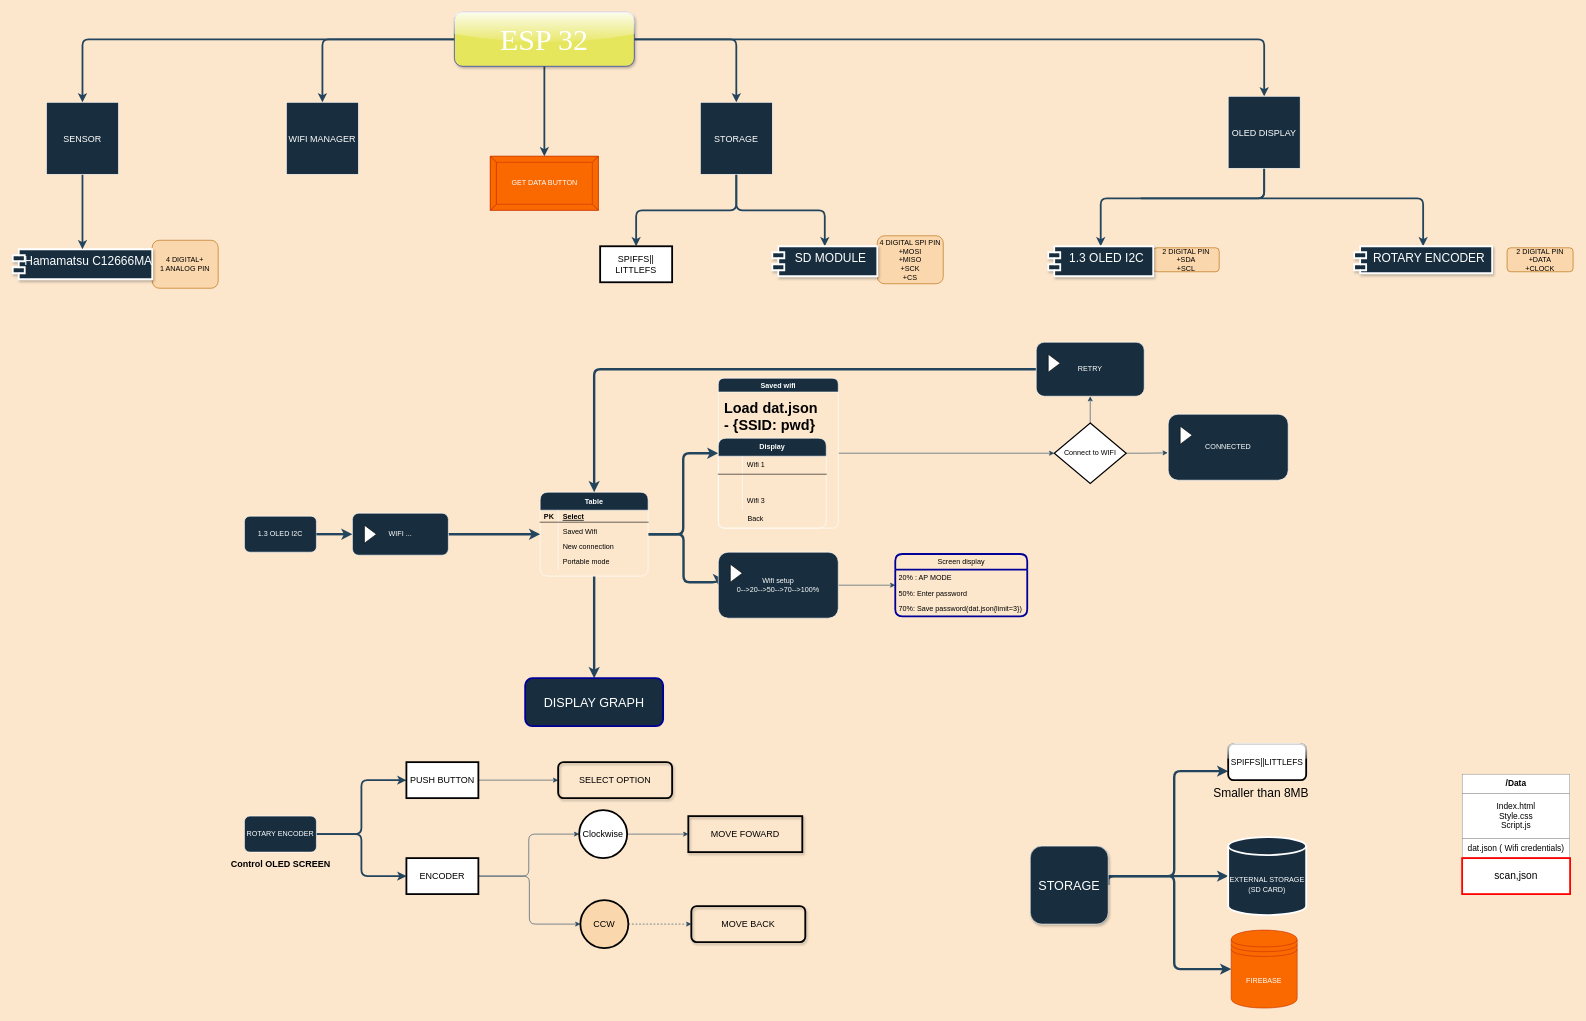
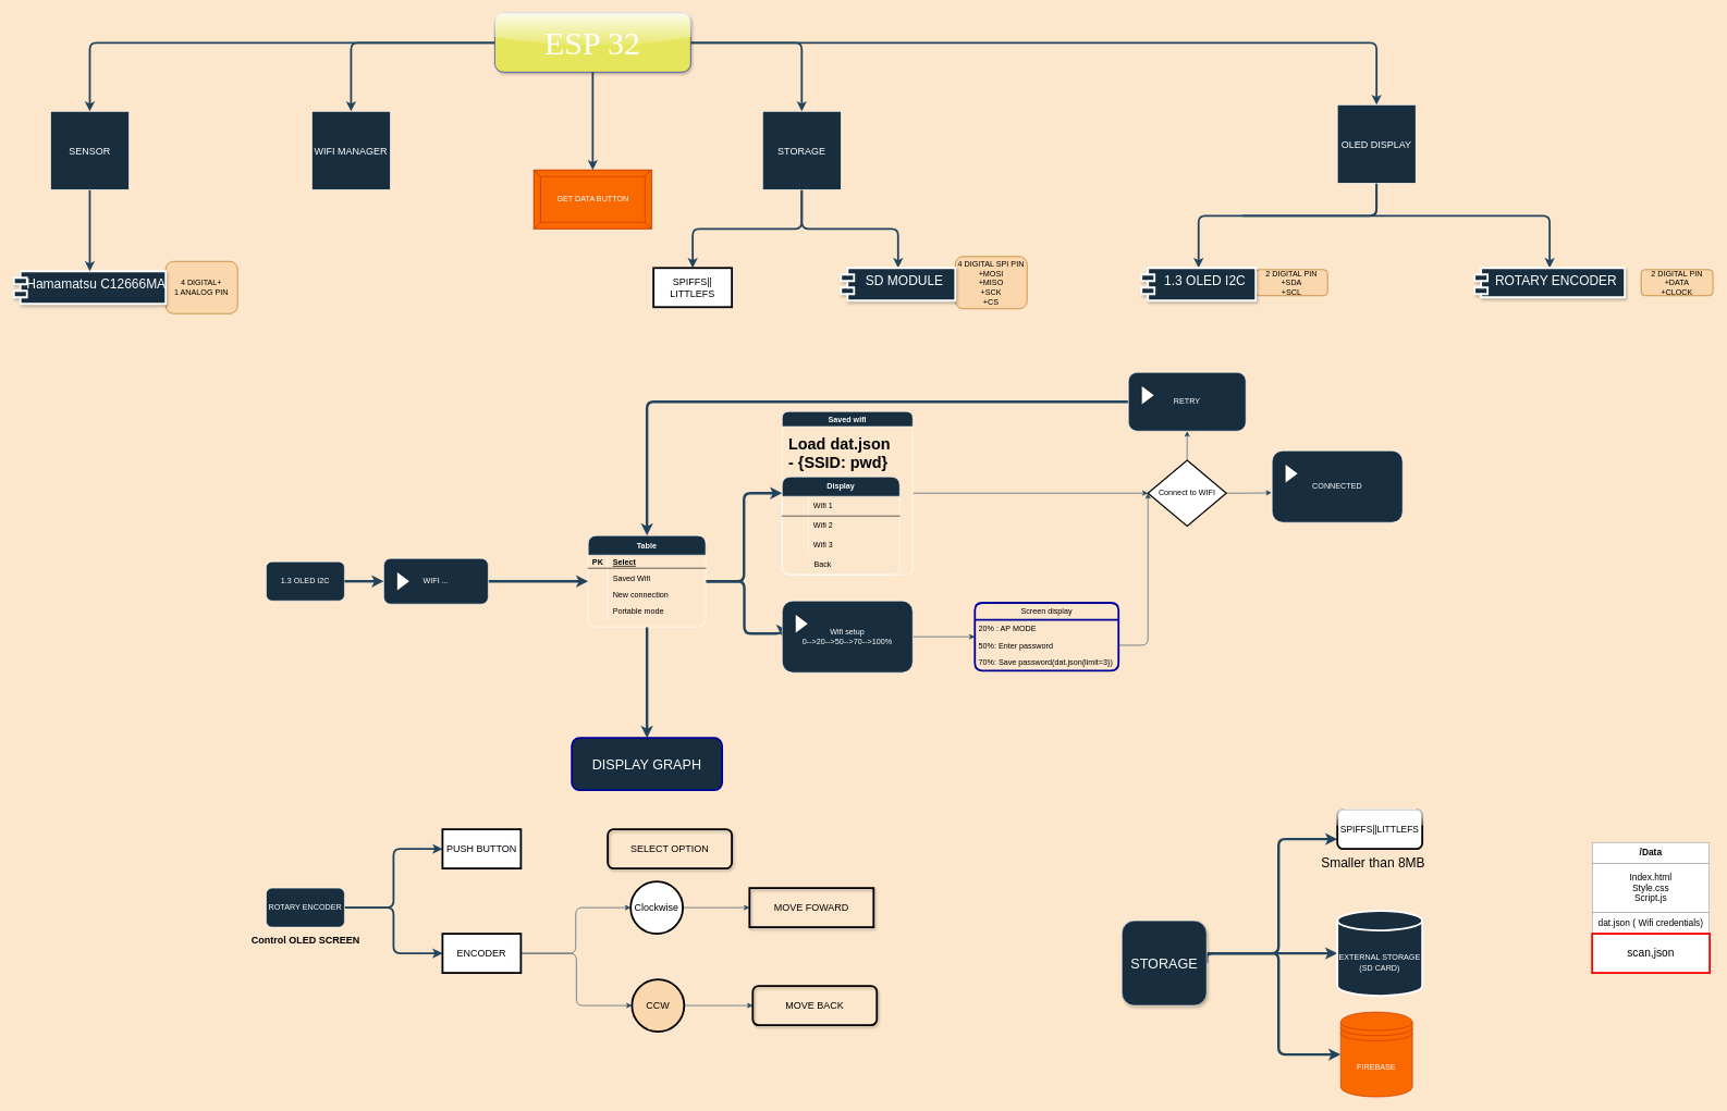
+ <mxCell id="47" value="Wifi 2" style="shape=partialRectangle;html=1;whiteSpace=wrap;connectable=0;fillColor=none;top=0;left=0;bottom=0;right=0;align=left;spacingLeft=6;overflow=hidden;" vertex="1" parent="45"><mxGeometry x="40" width="140" height="30" as="geometry" /></mxCell>
+ <mxCell id="65" style="edgeStyle=orthogonalEdgeStyle;curved=0;rounded=1;sketch=0;orthogonalLoop=1;jettySize=auto;html=1;entryX=0;entryY=0.5;entryDx=0;entryDy=0;entryPerimeter=0;strokeColor=#23445D;fontColor=#000000;" edge="1" parent="1" source="57" target="64"><mxGeometry relative="1" as="geometry"><Array as="points"><mxPoint x="1757" y="988" /></Array></mxGeometry></mxCell>
- <mxCell id="77" style="edgeStyle=orthogonalEdgeStyle;curved=0;rounded=1;sketch=0;orthogonalLoop=1;jettySize=auto;html=1;exitX=1;exitY=0.5;exitDx=0;exitDy=0;entryX=0;entryY=0.5;entryDx=0;entryDy=0;strokeColor=#23445D;fontSize=15;fontColor=#000000;" edge="1" parent="1" source="78" target="83"><mxGeometry relative="1" as="geometry" /></mxCell>
- <mxCell id="81" style="edgeStyle=orthogonalEdgeStyle;curved=0;rounded=1;sketch=0;orthogonalLoop=1;jettySize=auto;html=1;entryX=0;entryY=0.5;entryDx=0;entryDy=0;strokeColor=#23445D;fontSize=15;fontColor=#000000;dashed=1;" edge="1" parent="1" source="82" target="85"><mxGeometry relative="1" as="geometry" /></mxCell>
+ <mxCell id="81" style="edgeStyle=orthogonalEdgeStyle;curved=0;rounded=1;sketch=0;orthogonalLoop=1;jettySize=auto;html=1;entryX=0;entryY=0.5;entryDx=0;entryDy=0;strokeColor=#23445D;fontSize=15;fontColor=#000000;" edge="1" parent="1" source="82" target="85"><mxGeometry relative="1" as="geometry" /></mxCell>
